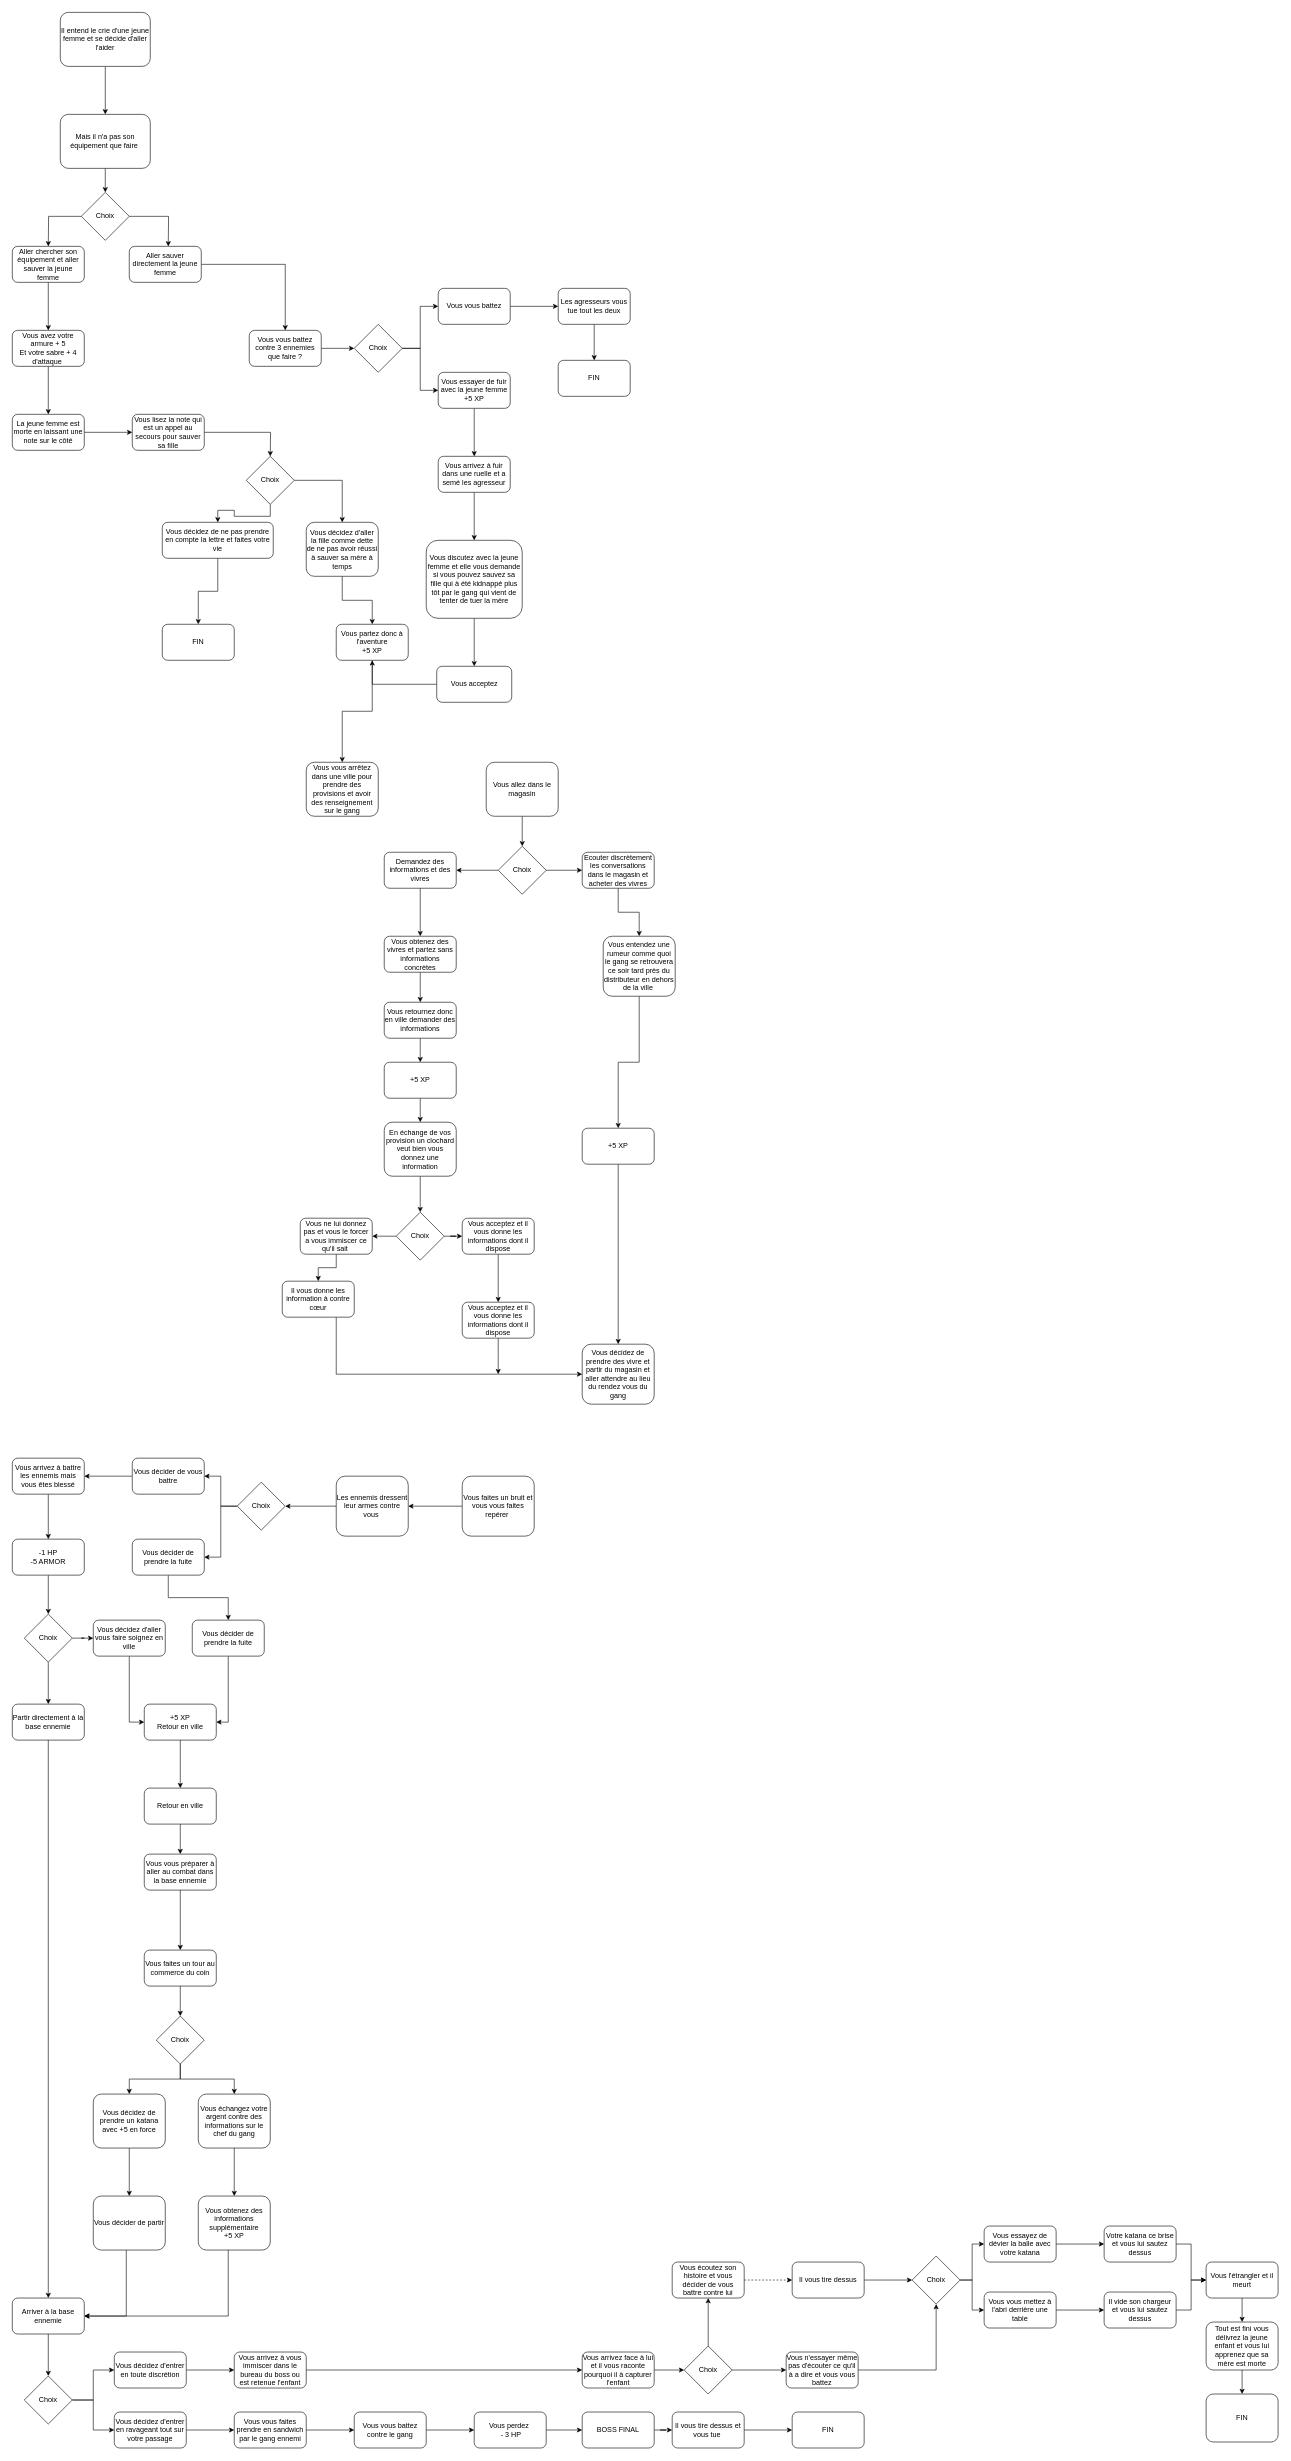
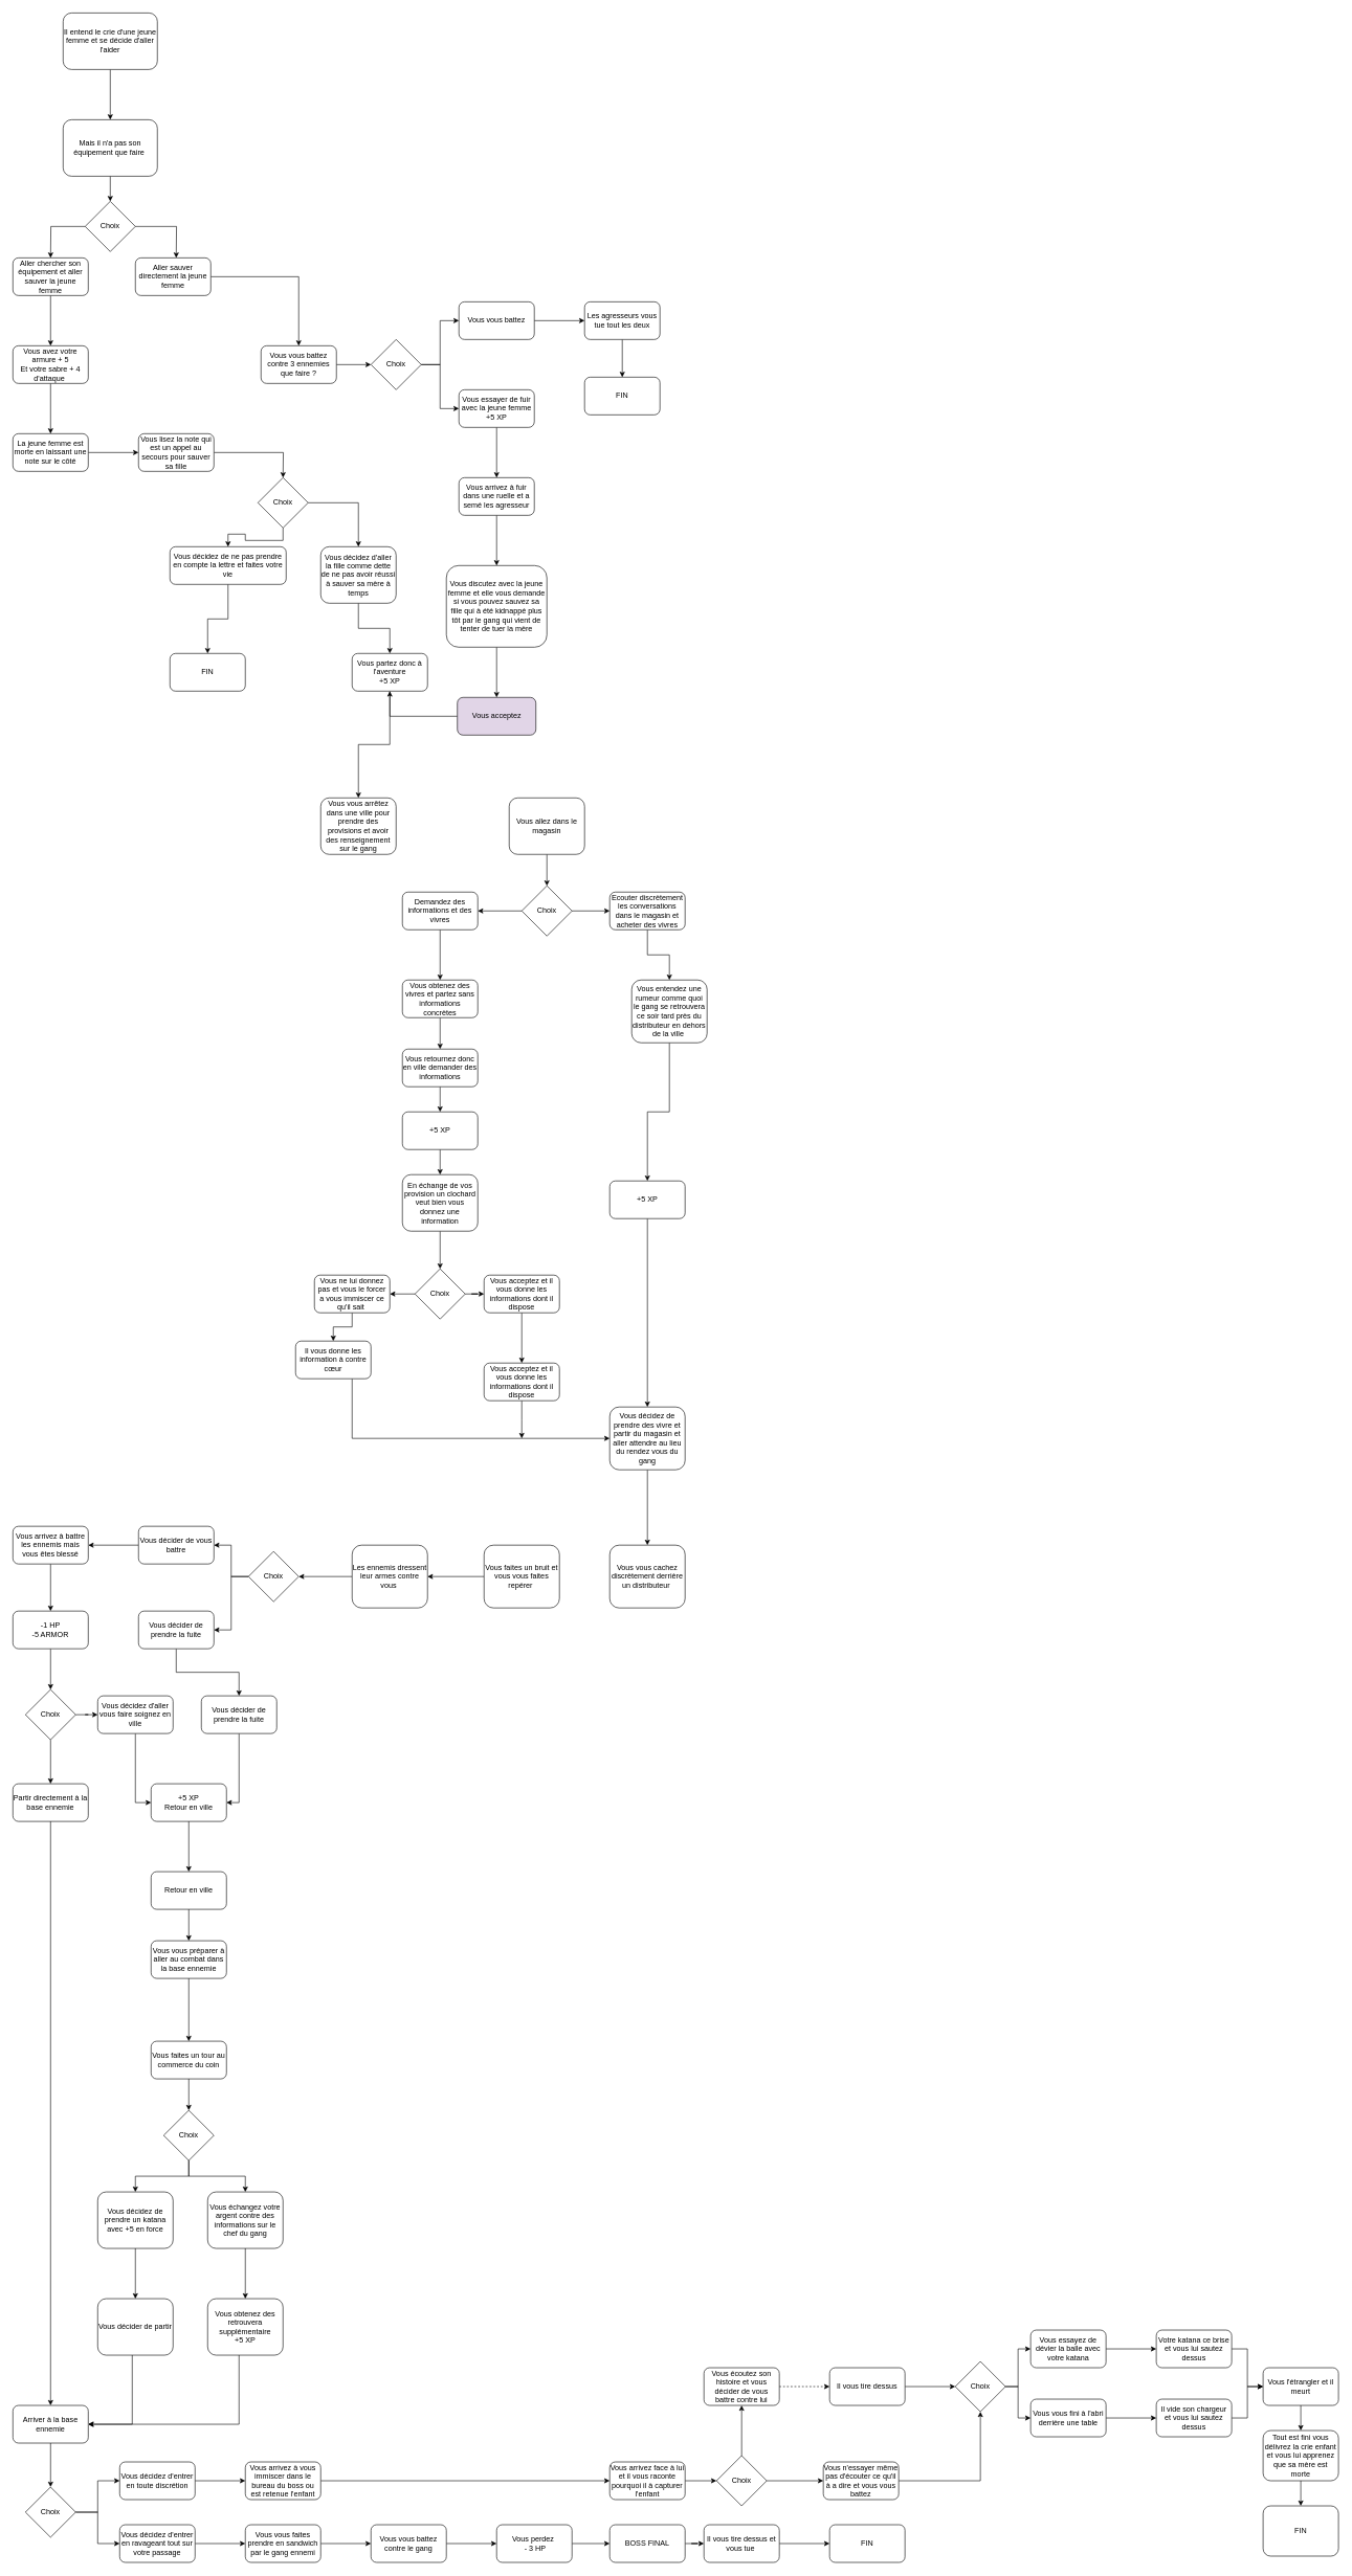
- <mxCell id="36" value="Vous acceptez" style="rounded=1;whiteSpace=wrap;html=1;" parent="1" vertex="1"><mxGeometry x="727.5" y="1110" width="125" height="60" as="geometry" /></mxCell>
+ <mxCell id="36" value="Vous acceptez" style="rounded=1;whiteSpace=wrap;html=1;fillColor=#e1d5e7;" parent="1" vertex="1"><mxGeometry x="727.5" y="1110" width="125" height="60" as="geometry" /></mxCell>
+ <mxCell id="65" value="" style="edgeStyle=orthogonalEdgeStyle;rounded=0;orthogonalLoop=1;jettySize=auto;html=1;" parent="1" source="66" target="67" edge="1"><mxGeometry relative="1" as="geometry" /></mxCell>
+ <mxCell id="67" value="Vous vous cachez discrètement derrière un distributeur&amp;nbsp;" style="rounded=1;whiteSpace=wrap;html=1;" parent="1" vertex="1"><mxGeometry x="970" y="2460" width="120" height="100" as="geometry" /></mxCell>
- <mxCell id="127" value="Vous obtenez des informations supplémentaire&lt;br&gt;+5 XP" style="rounded=1;whiteSpace=wrap;html=1;" parent="1" vertex="1"><mxGeometry x="330" y="3660" width="120" height="90" as="geometry" /></mxCell>
+ <mxCell id="127" value="Vous obtenez des retrouvera supplémentaire&lt;br&gt;+5 XP" style="rounded=1;whiteSpace=wrap;html=1;" parent="1" vertex="1"><mxGeometry x="330" y="3660" width="120" height="90" as="geometry" /></mxCell>
- <mxCell id="167" value="Vous vous mettez à l'abri derrière une table" style="rounded=1;whiteSpace=wrap;html=1;" parent="1" vertex="1"><mxGeometry x="1640" y="3820" width="120" height="60" as="geometry" /></mxCell>
+ <mxCell id="167" value="Vous vous fini à l'abri derrière une table" style="rounded=1;whiteSpace=wrap;html=1;" parent="1" vertex="1"><mxGeometry x="1640" y="3820" width="120" height="60" as="geometry" /></mxCell>
- <mxCell id="173" value="Tout est fini vous délivrez la jeune enfant et vous lui apprenez que sa mère est morte" style="rounded=1;whiteSpace=wrap;html=1;" parent="1" vertex="1"><mxGeometry x="2010" y="3870" width="120" height="80" as="geometry" /></mxCell>
+ <mxCell id="173" value="Tout est fini vous délivrez la crie enfant et vous lui apprenez que sa mère est morte" style="rounded=1;whiteSpace=wrap;html=1;" parent="1" vertex="1"><mxGeometry x="2010" y="3870" width="120" height="80" as="geometry" /></mxCell>
